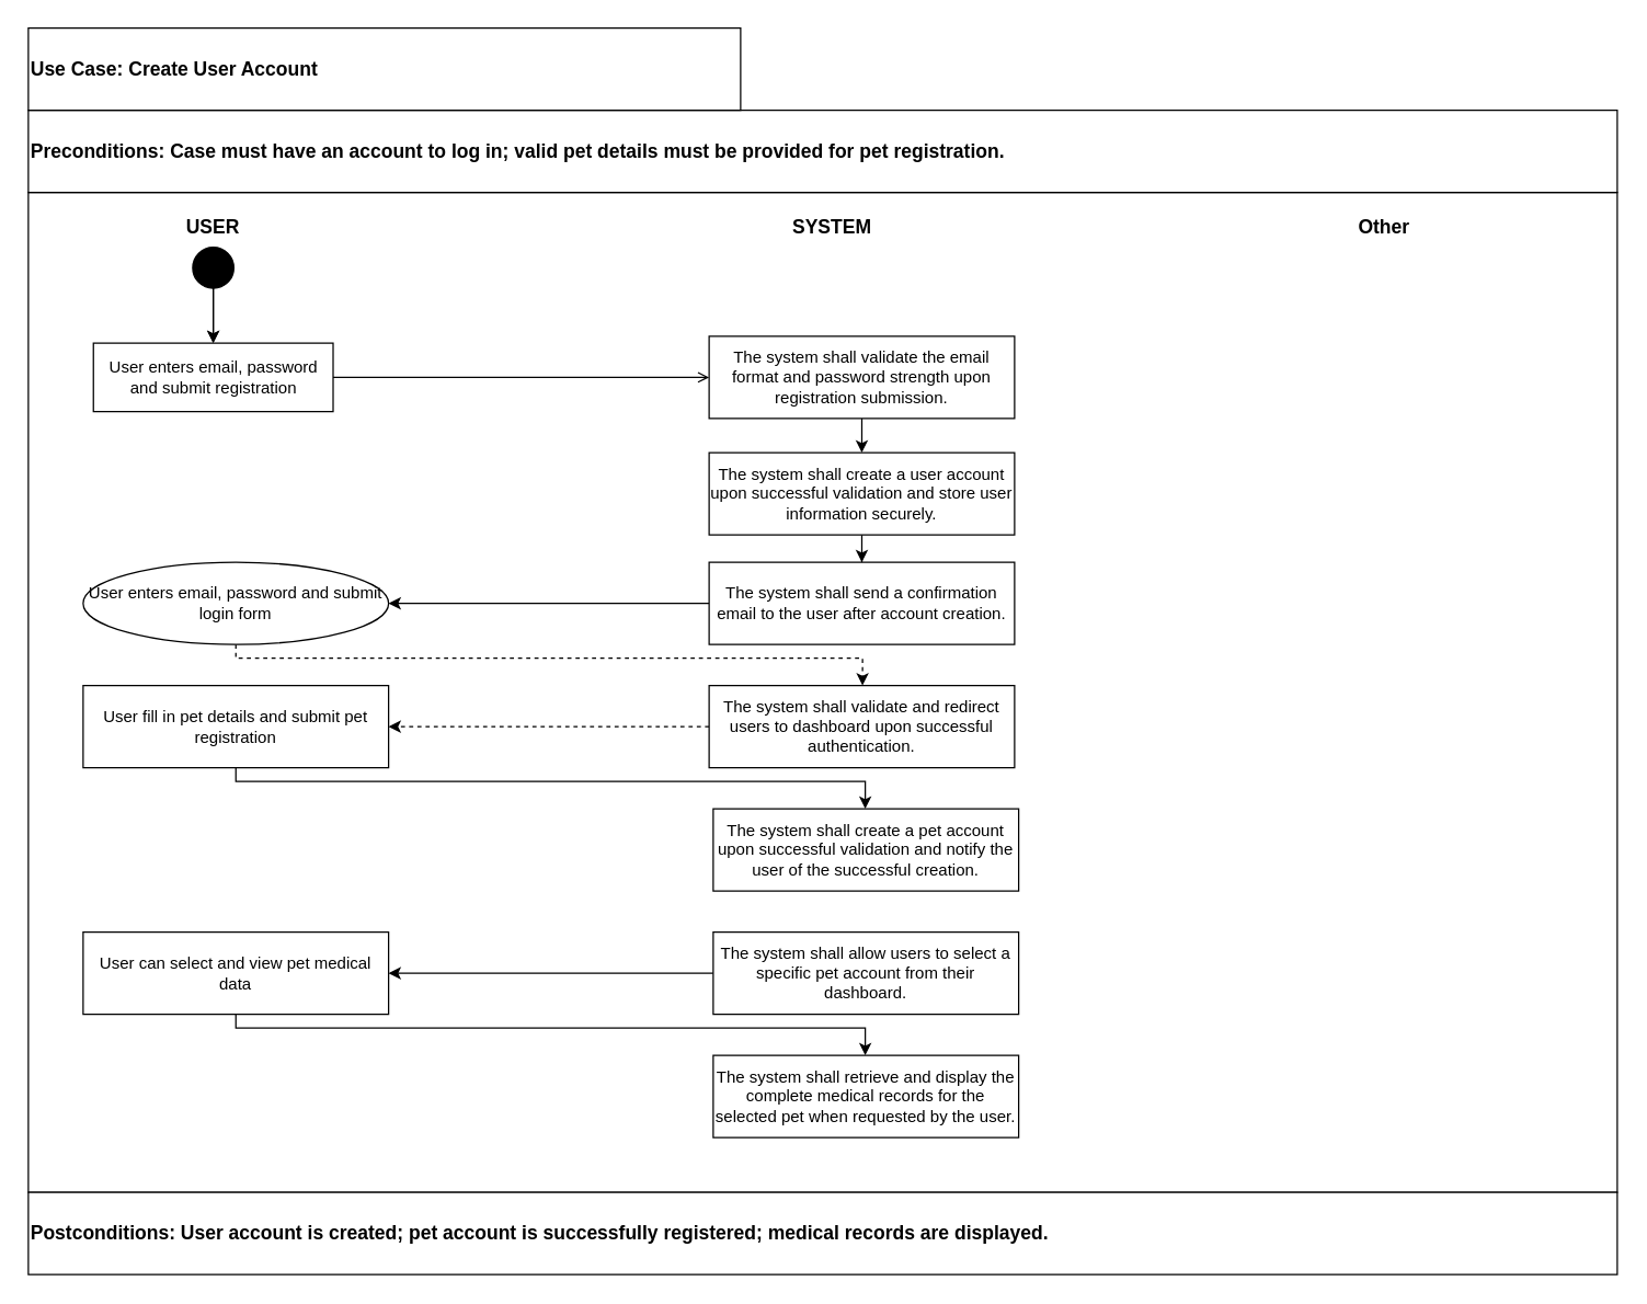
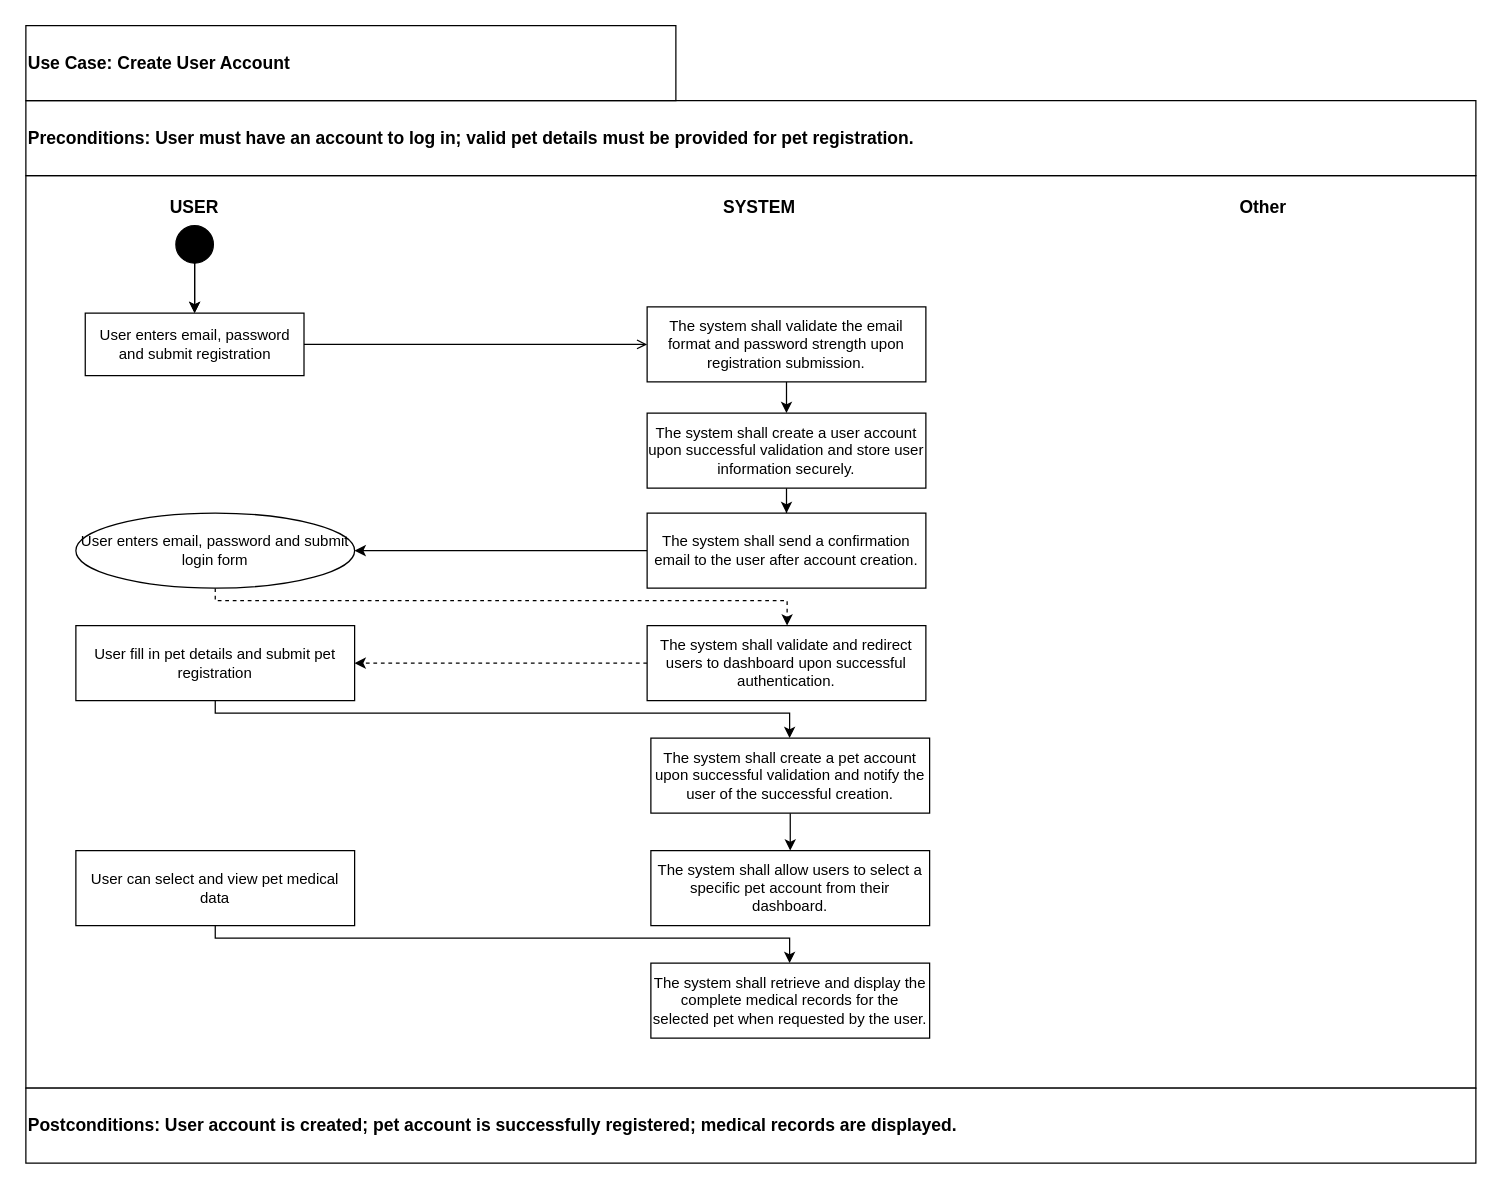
- <mxCell id="3" value="&lt;div style=&quot;&quot;&gt;&lt;b&gt;&lt;font style=&quot;font-size: 14px;&quot;&gt;&lt;span style=&quot;background-color: initial;&quot;&gt;Preconditions&lt;/span&gt;&lt;span style=&quot;background-color: initial;&quot;&gt;: Case must have an account to log in; valid pet details must be provided for pet registration.&lt;/span&gt;&lt;/font&gt;&lt;/b&gt;&lt;/div&gt;" style="rounded=0;whiteSpace=wrap;html=1;align=left;" vertex="1" parent="1"><mxGeometry x="20" y="80" width="1160" height="60" as="geometry" /></mxCell>
+ <mxCell id="3" value="&lt;div style=&quot;&quot;&gt;&lt;b&gt;&lt;font style=&quot;font-size: 14px;&quot;&gt;&lt;span style=&quot;background-color: initial;&quot;&gt;Preconditions&lt;/span&gt;&lt;span style=&quot;background-color: initial;&quot;&gt;: User must have an account to log in; valid pet details must be provided for pet registration.&lt;/span&gt;&lt;/font&gt;&lt;/b&gt;&lt;/div&gt;" style="rounded=0;whiteSpace=wrap;html=1;align=left;" vertex="1" parent="1"><mxGeometry x="20" y="80" width="1160" height="60" as="geometry" /></mxCell>
+ <mxCell id="23" value="" style="edgeStyle=orthogonalEdgeStyle;rounded=0;orthogonalLoop=1;jettySize=auto;html=1;" edge="1" parent="1" source="24" target="26"><mxGeometry relative="1" as="geometry" /></mxCell>
- <mxCell id="25" value="" style="edgeStyle=orthogonalEdgeStyle;rounded=0;orthogonalLoop=1;jettySize=auto;html=1;" edge="1" parent="1" source="26" target="28"><mxGeometry relative="1" as="geometry" /></mxCell>
